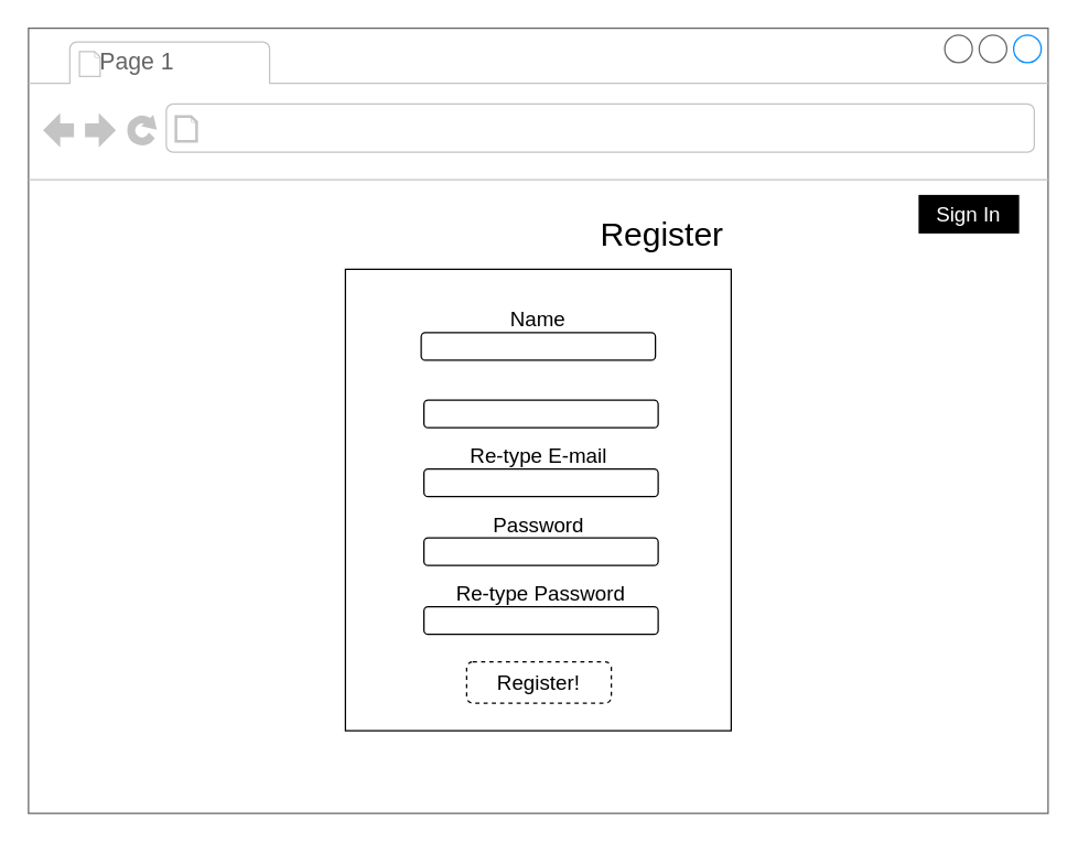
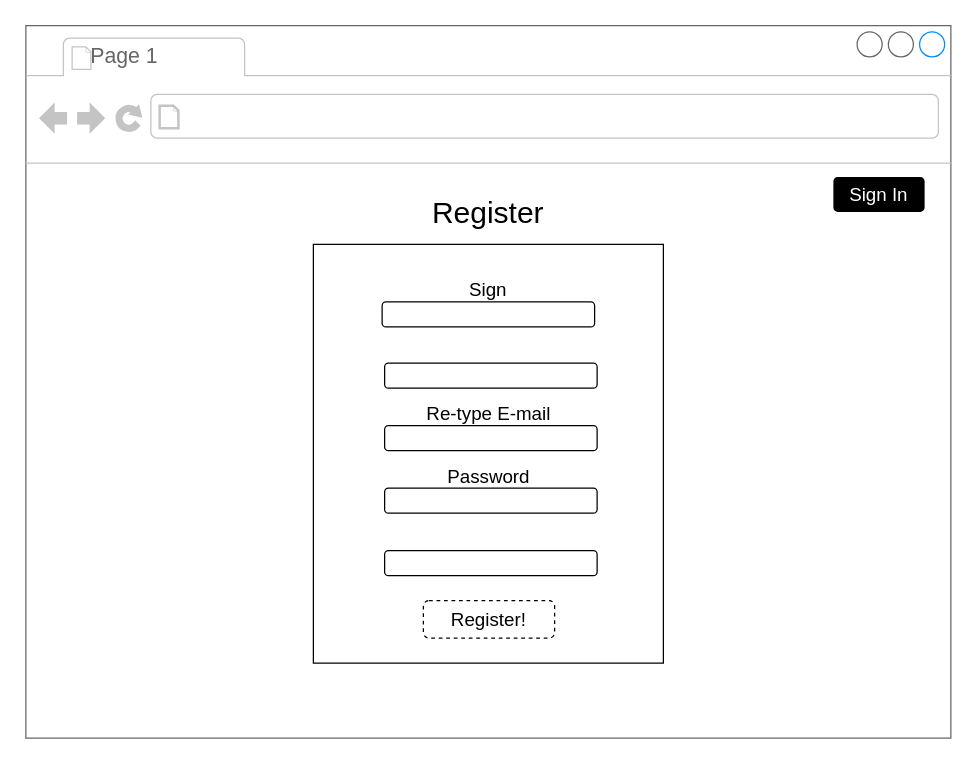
- <mxCell id="16" value="&lt;font color=&quot;#ffffff&quot;&gt;Sign In&lt;/font&gt;" style="whiteSpace=wrap;html=1;strokeWidth=2;fontSize=15;fontColor=#000000;fillColor=#000000;strokeColor=#FFFFFF;rounded=0;" vertex="1" parent="2"><mxGeometry x="645" y="120" width="75" height="30" as="geometry" /></mxCell>
+ <mxCell id="16" value="&lt;font color=&quot;#ffffff&quot;&gt;Sign In&lt;/font&gt;" style="rounded=1;whiteSpace=wrap;html=1;strokeWidth=2;fontSize=15;fontColor=#000000;fillColor=#000000;strokeColor=#FFFFFF;" vertex="1" parent="2"><mxGeometry x="645" y="120" width="75" height="30" as="geometry" /></mxCell>
- <mxCell id="5" value="Register" style="text;html=1;strokeColor=none;fillColor=none;align=center;verticalAlign=middle;whiteSpace=wrap;rounded=0;fontSize=24;" vertex="1" parent="2"><mxGeometry x="395" y="140" width="130" height="20" as="geometry" /></mxCell>
+ <mxCell id="5" value="Register" style="text;html=1;strokeColor=none;fillColor=none;align=center;verticalAlign=middle;whiteSpace=wrap;rounded=0;fontSize=24;" vertex="1" parent="2"><mxGeometry x="305" y="140" width="130" height="20" as="geometry" /></mxCell>
- <mxCell id="7" value="Name" style="text;html=1;strokeColor=none;fillColor=none;align=center;verticalAlign=middle;whiteSpace=wrap;rounded=0;fontSize=15;" vertex="1" parent="2"><mxGeometry x="350" y="201" width="40" height="20" as="geometry" /></mxCell>
+ <mxCell id="7" value="Sign" style="text;html=1;strokeColor=none;fillColor=none;align=center;verticalAlign=middle;whiteSpace=wrap;rounded=0;fontSize=15;" vertex="1" parent="2"><mxGeometry x="350" y="201" width="40" height="20" as="geometry" /></mxCell>
- <mxCell id="14" value="Re-type Password" style="text;html=1;strokeColor=none;fillColor=none;align=center;verticalAlign=middle;whiteSpace=wrap;rounded=0;fontSize=15;" vertex="1" parent="2"><mxGeometry x="309.25" y="400" width="125.5" height="20" as="geometry" /></mxCell>
